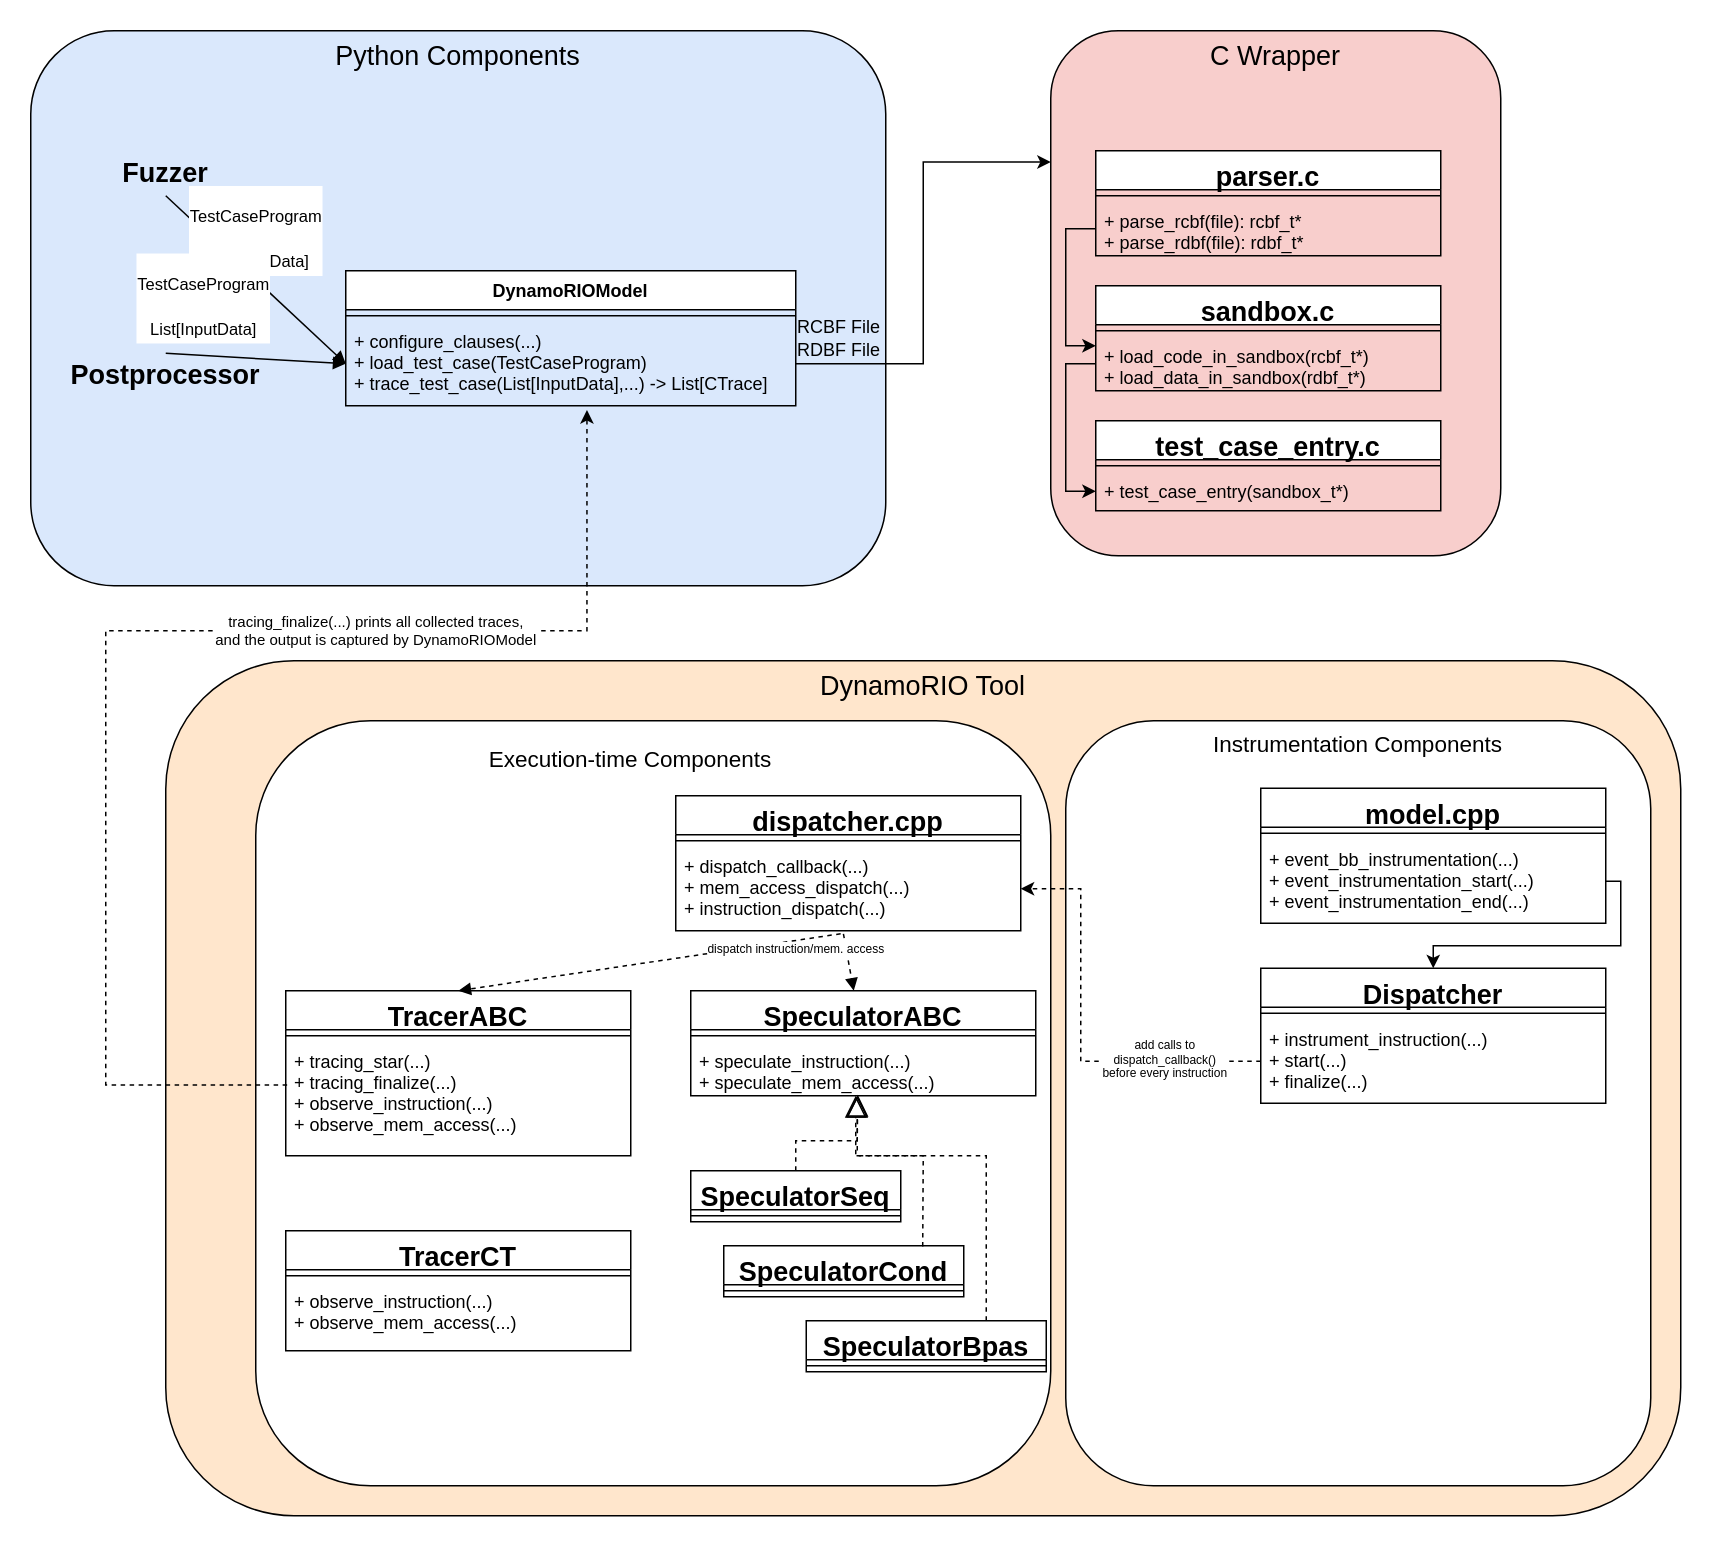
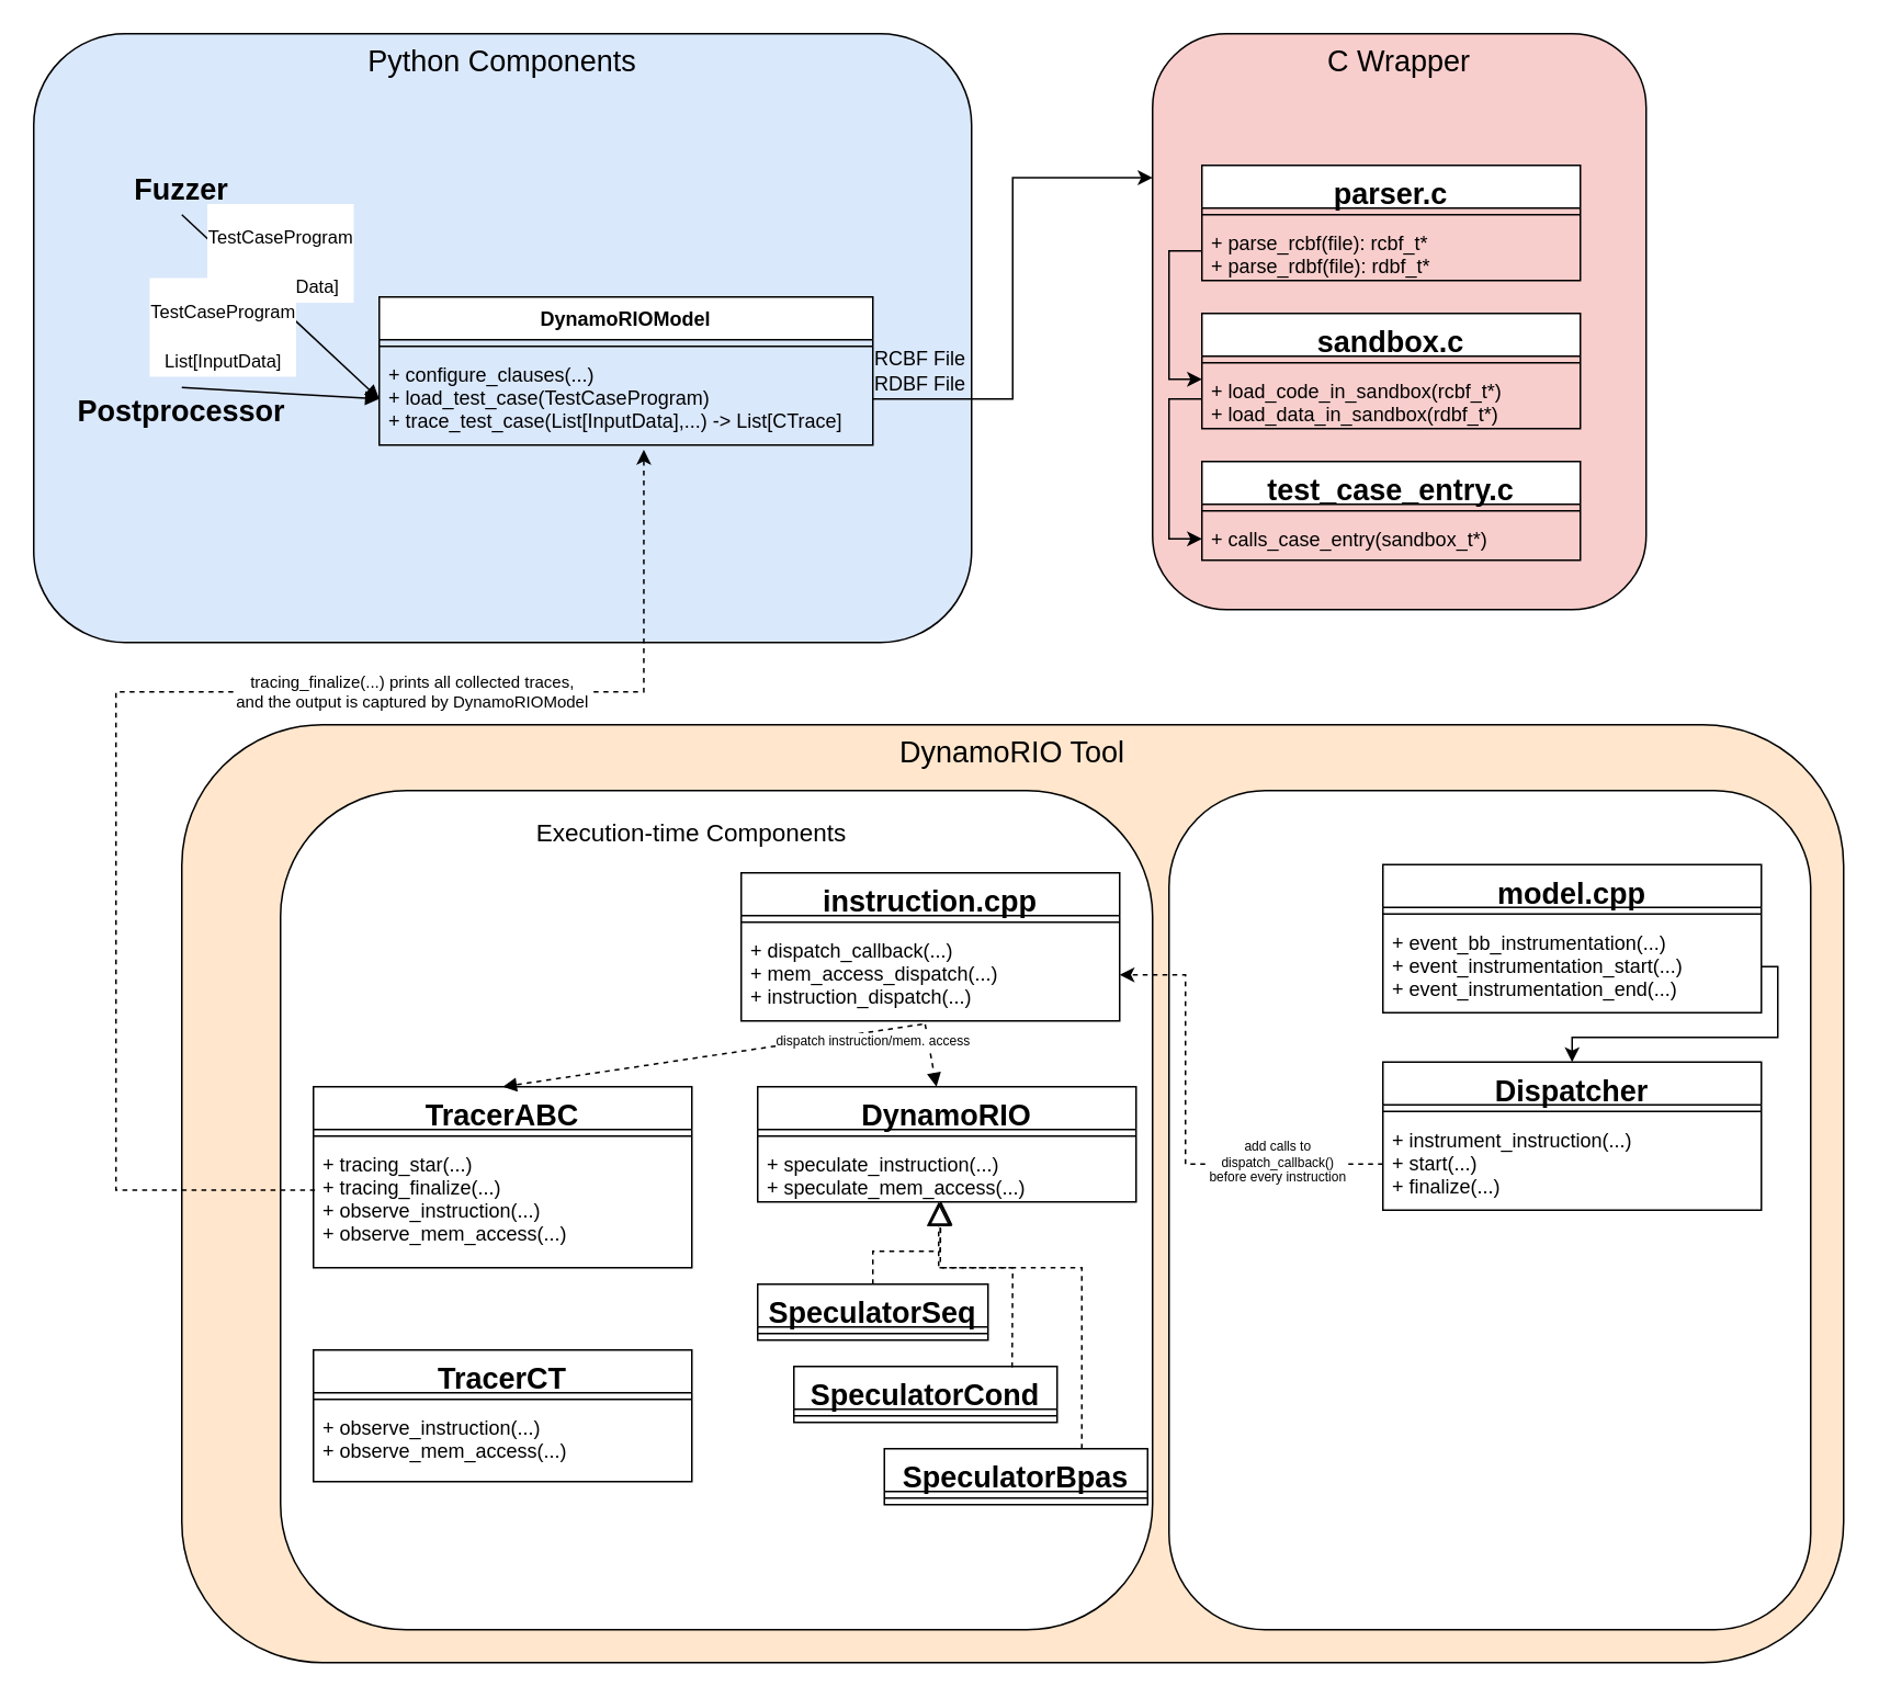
- <mxCell id="20" value="+ test_case_entry(sandbox_t*)" style="text;strokeColor=none;fillColor=none;align=left;verticalAlign=top;spacingLeft=4;spacingRight=4;overflow=hidden;rotatable=0;points=[[0,0.5],[1,0.5]];portConstraint=eastwest;fontSize=12;" vertex="1" parent="18"><mxGeometry y="34" width="230" height="26" as="geometry" /></mxCell>
+ <mxCell id="20" value="+ calls_case_entry(sandbox_t*)" style="text;strokeColor=none;fillColor=none;align=left;verticalAlign=top;spacingLeft=4;spacingRight=4;overflow=hidden;rotatable=0;points=[[0,0.5],[1,0.5]];portConstraint=eastwest;fontSize=12;" vertex="1" parent="18"><mxGeometry y="34" width="230" height="26" as="geometry" /></mxCell>
- <mxCell id="31" value="Instrumentation Components" style="text;html=1;strokeColor=none;fillColor=none;align=center;verticalAlign=middle;whiteSpace=wrap;rounded=0;fontSize=15;" vertex="1" parent="1"><mxGeometry x="800" y="480" width="210" height="30" as="geometry" /></mxCell>
- <mxCell id="36" value="dispatcher.cpp" style="swimlane;fontStyle=1;align=center;verticalAlign=top;childLayout=stackLayout;horizontal=1;startSize=26;horizontalStack=0;resizeParent=1;resizeParentMax=0;resizeLast=0;collapsible=1;marginBottom=0;fontSize=18;" vertex="1" parent="1"><mxGeometry x="450" y="530" width="230" height="90" as="geometry" /></mxCell>
+ <mxCell id="36" value="instruction.cpp" style="swimlane;fontStyle=1;align=center;verticalAlign=top;childLayout=stackLayout;horizontal=1;startSize=26;horizontalStack=0;resizeParent=1;resizeParentMax=0;resizeLast=0;collapsible=1;marginBottom=0;fontSize=18;" vertex="1" parent="1"><mxGeometry x="450" y="530" width="230" height="90" as="geometry" /></mxCell>
- <mxCell id="44" value="SpeculatorABC" style="swimlane;fontStyle=1;align=center;verticalAlign=top;childLayout=stackLayout;horizontal=1;startSize=26;horizontalStack=0;resizeParent=1;resizeParentMax=0;resizeLast=0;collapsible=1;marginBottom=0;fontSize=18;" vertex="1" parent="1"><mxGeometry x="460" y="660" width="230" height="70" as="geometry" /></mxCell>
+ <mxCell id="44" value="DynamoRIO" style="swimlane;fontStyle=1;align=center;verticalAlign=top;childLayout=stackLayout;horizontal=1;startSize=26;horizontalStack=0;resizeParent=1;resizeParentMax=0;resizeLast=0;collapsible=1;marginBottom=0;fontSize=18;" vertex="1" parent="1"><mxGeometry x="460" y="660" width="230" height="70" as="geometry" /></mxCell>
